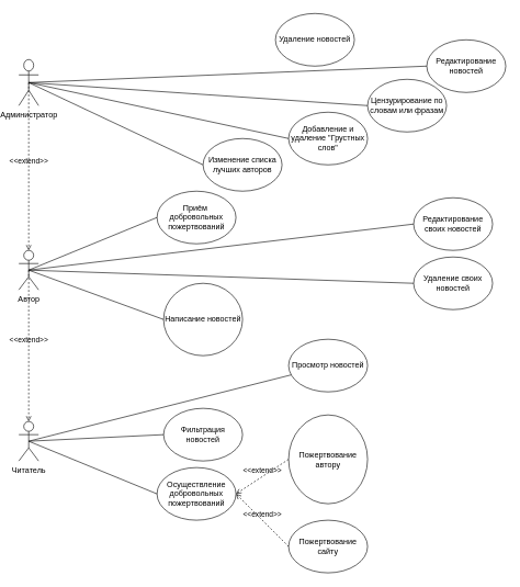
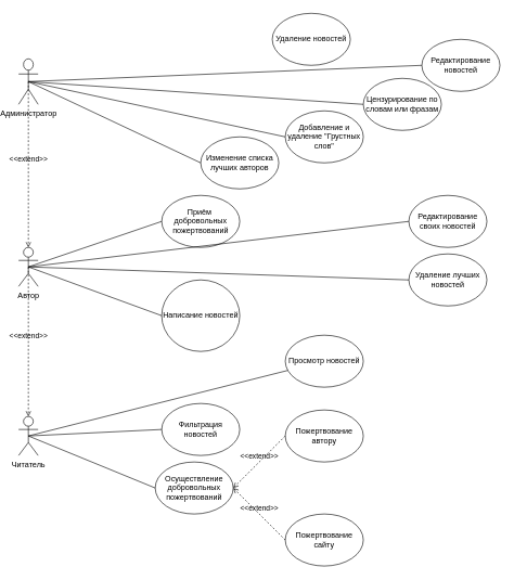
- <mxCell id="17" value="Приём&amp;nbsp; добровольных пожертвований" style="ellipse;whiteSpace=wrap;html=1;" vertex="1" parent="1"><mxGeometry x="230" y="290" width="120" height="80" as="geometry" /></mxCell>
+ <mxCell id="17" value="Приём&amp;nbsp; добровольных пожертвований" style="ellipse;whiteSpace=wrap;html=1;" vertex="1" parent="1"><mxGeometry x="240" y="300" width="120" height="80" as="geometry" /></mxCell>
- <mxCell id="20" value="Удаление своих новостей" style="ellipse;whiteSpace=wrap;html=1;" vertex="1" parent="1"><mxGeometry x="620" y="390" width="120" height="80" as="geometry" /></mxCell>
+ <mxCell id="20" value="Удаление лучших новостей" style="ellipse;whiteSpace=wrap;html=1;" vertex="1" parent="1"><mxGeometry x="620" y="390" width="120" height="80" as="geometry" /></mxCell>
- <mxCell id="13" value="Пожертвование автору" style="ellipse;whiteSpace=wrap;html=1;" vertex="1" parent="1"><mxGeometry x="430" y="630" width="120" height="135" as="geometry" /></mxCell>
+ <mxCell id="13" value="Пожертвование автору" style="ellipse;whiteSpace=wrap;html=1;" vertex="1" parent="1"><mxGeometry x="430" y="630" width="120" height="80" as="geometry" /></mxCell>
